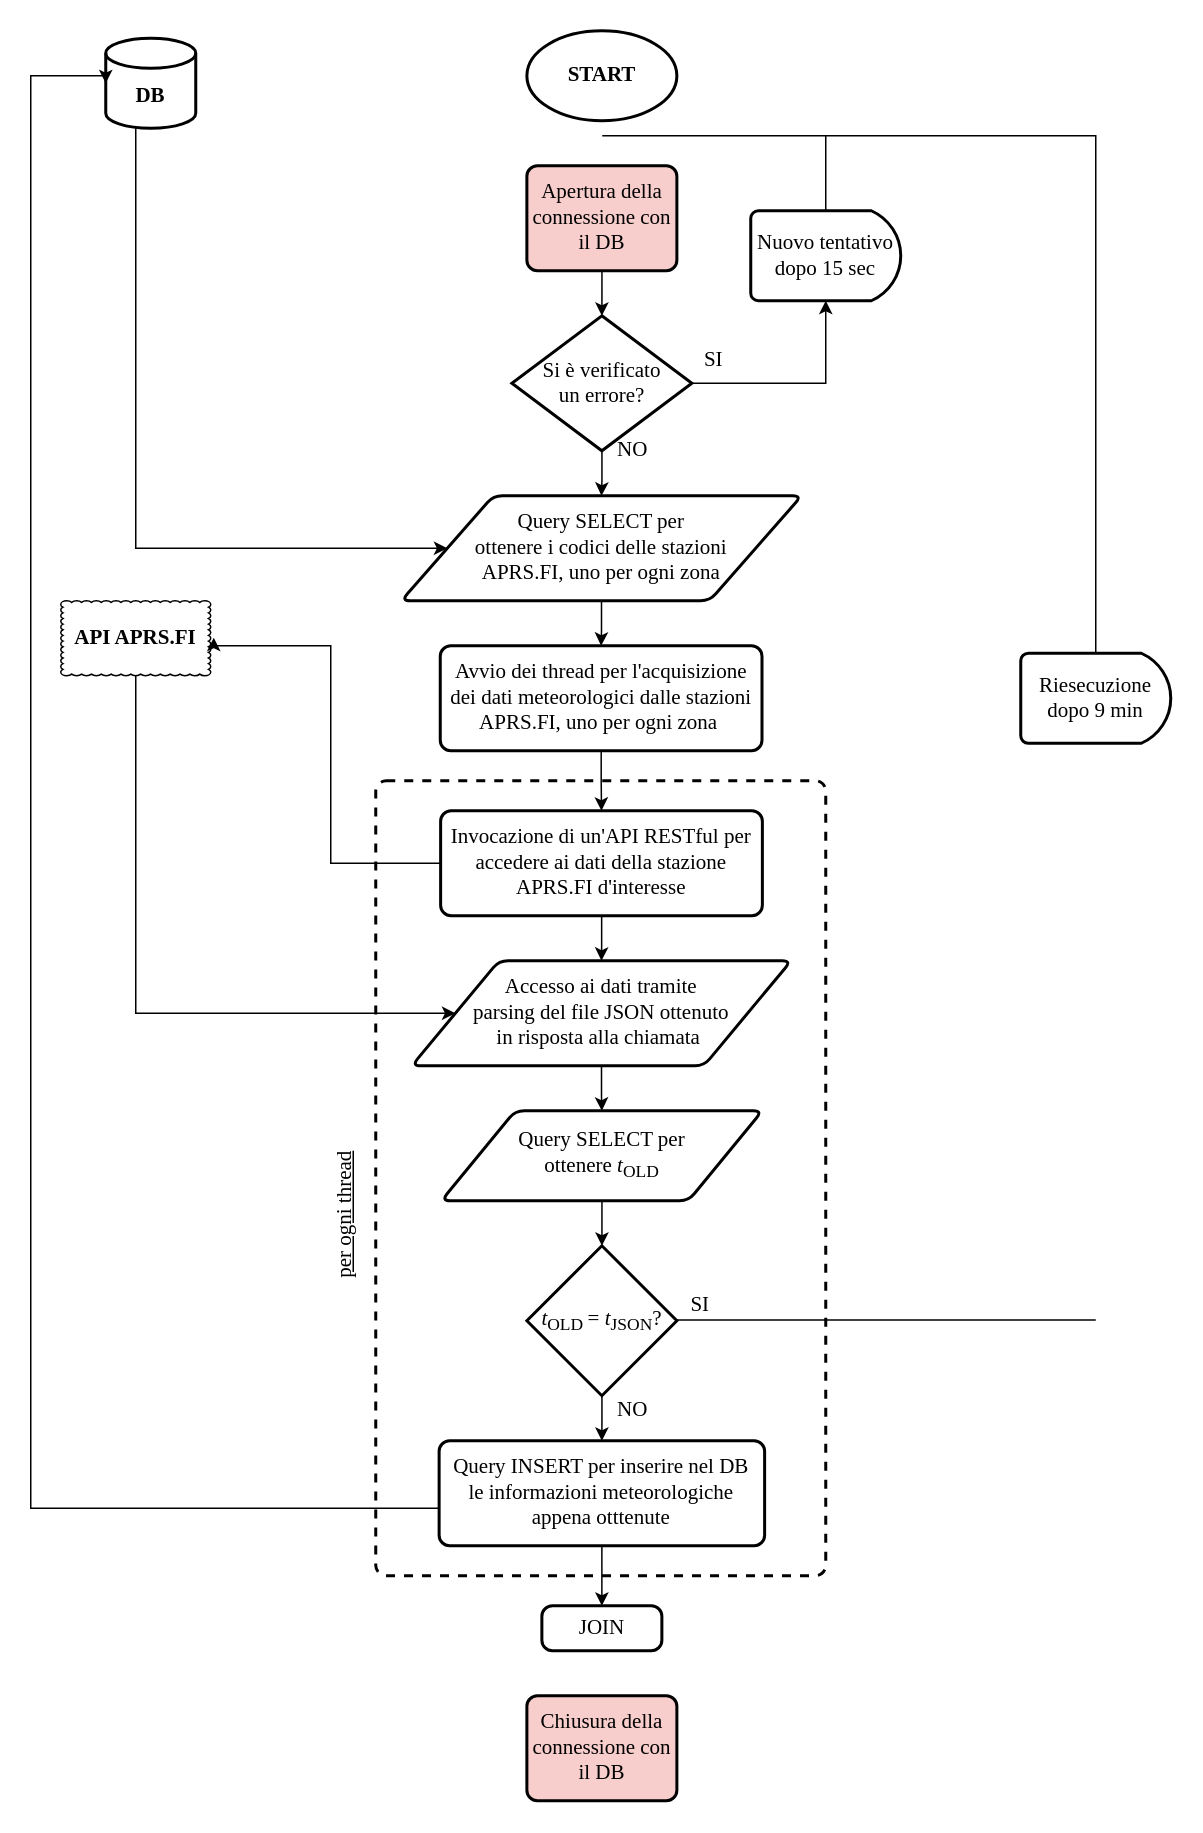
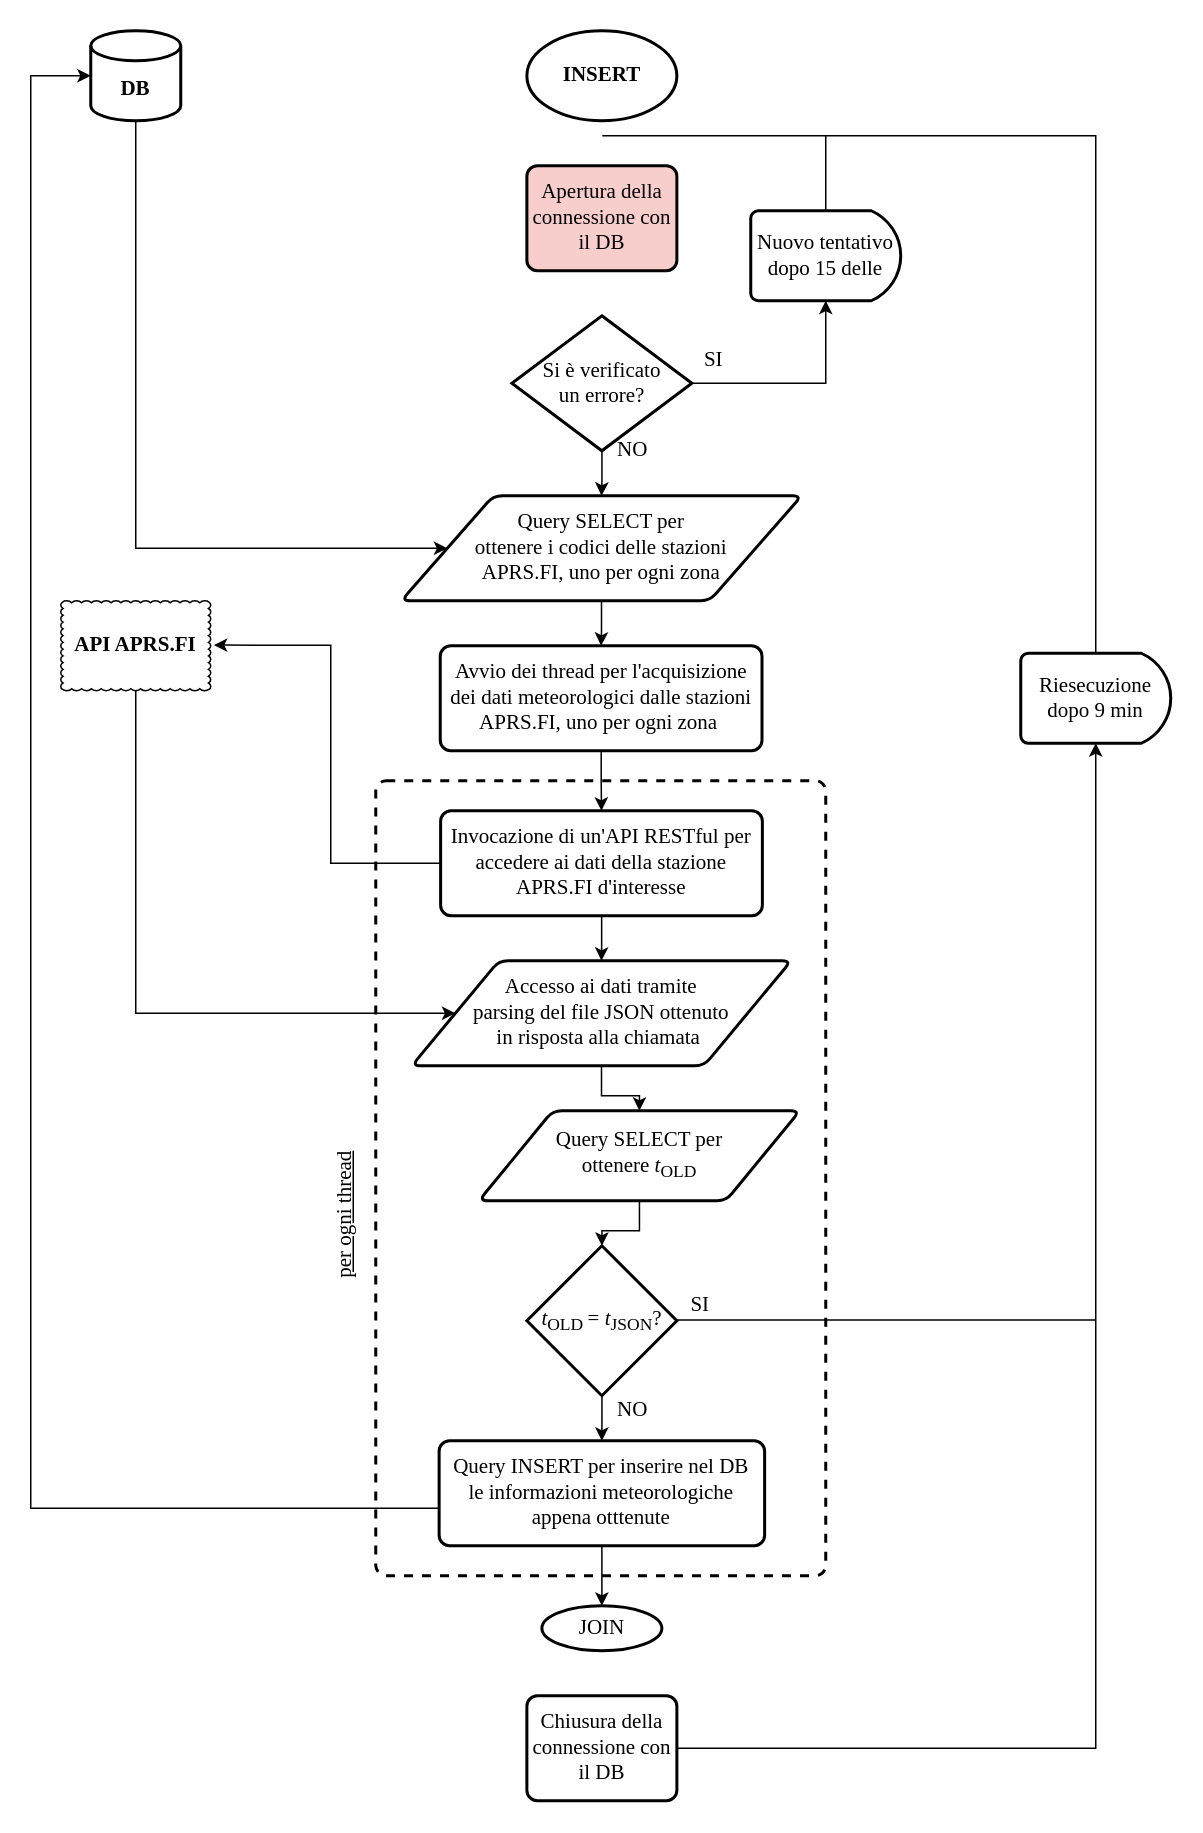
- <mxCell id="2" value="&lt;font face=&quot;Times New Roman&quot; style=&quot;font-size: 14px&quot;&gt;&lt;b&gt;START&lt;/b&gt;&lt;/font&gt;" style="strokeWidth=2;html=1;shape=mxgraph.flowchart.start_1;whiteSpace=wrap;" parent="1" vertex="1"><mxGeometry x="350.75" y="20" width="100" height="60" as="geometry" /></mxCell>
+ <mxCell id="2" value="&lt;font face=&quot;Times New Roman&quot; style=&quot;font-size: 14px&quot;&gt;&lt;b&gt;INSERT&lt;/b&gt;&lt;/font&gt;" style="strokeWidth=2;html=1;shape=mxgraph.flowchart.start_1;whiteSpace=wrap;" parent="1" vertex="1"><mxGeometry x="350.75" y="20" width="100" height="60" as="geometry" /></mxCell>
- <mxCell id="4" value="&lt;br&gt;&lt;b&gt;DB&lt;/b&gt;" style="strokeWidth=2;html=1;shape=mxgraph.flowchart.database;whiteSpace=wrap;fontFamily=Times New Roman;fontSize=14;" parent="1" vertex="1"><mxGeometry x="70" y="25" width="60" height="60" as="geometry" /></mxCell>
+ <mxCell id="4" value="&lt;br&gt;&lt;b&gt;DB&lt;/b&gt;" style="strokeWidth=2;html=1;shape=mxgraph.flowchart.database;whiteSpace=wrap;fontFamily=Times New Roman;fontSize=14;" parent="1" vertex="1"><mxGeometry x="60" y="20" width="60" height="60" as="geometry" /></mxCell>
- <mxCell id="12" value="Nuovo tentativo dopo 15 sec" style="strokeWidth=2;html=1;shape=mxgraph.flowchart.delay;whiteSpace=wrap;fontFamily=Times New Roman;fontSize=14;" parent="1" vertex="1"><mxGeometry x="500" y="140" width="100" height="60" as="geometry" /></mxCell>
+ <mxCell id="12" value="Nuovo tentativo dopo 15 delle" style="strokeWidth=2;html=1;shape=mxgraph.flowchart.delay;whiteSpace=wrap;fontFamily=Times New Roman;fontSize=14;" parent="1" vertex="1"><mxGeometry x="500" y="140" width="100" height="60" as="geometry" /></mxCell>
- <mxCell id="7" style="edgeStyle=orthogonalEdgeStyle;rounded=0;orthogonalLoop=1;jettySize=auto;html=1;entryX=0.5;entryY=0;entryDx=0;entryDy=0;entryPerimeter=0;fontFamily=Times New Roman;fontSize=14;" parent="1" source="8" target="11" edge="1"><mxGeometry relative="1" as="geometry" /></mxCell>
- <mxCell id="6" value="&lt;b&gt;API APRS.FI&lt;/b&gt;" style="whiteSpace=wrap;html=1;shape=mxgraph.basic.cloud_rect;fontFamily=Times New Roman;fontSize=14;" parent="1" vertex="1"><mxGeometry x="40" y="400" width="100" height="50" as="geometry" /></mxCell>
+ <mxCell id="6" value="&lt;b&gt;API APRS.FI&lt;/b&gt;" style="whiteSpace=wrap;html=1;shape=mxgraph.basic.cloud_rect;fontFamily=Times New Roman;fontSize=14;" parent="1" vertex="1"><mxGeometry x="40" y="400" width="100" height="60" as="geometry" /></mxCell>
- <mxCell id="33" value="Query SELECT per &lt;br&gt;ottenere &lt;i&gt;t&lt;/i&gt;&lt;sub&gt;OLD&lt;/sub&gt;" style="shape=parallelogram;html=1;strokeWidth=2;perimeter=parallelogramPerimeter;whiteSpace=wrap;rounded=1;arcSize=12;size=0.23;fontFamily=Times New Roman;fontSize=14;" parent="1" vertex="1"><mxGeometry x="293.75" y="740" width="214" height="60" as="geometry" /></mxCell>
+ <mxCell id="33" value="Query SELECT per &lt;br&gt;ottenere &lt;i&gt;t&lt;/i&gt;&lt;sub&gt;OLD&lt;/sub&gt;" style="shape=parallelogram;html=1;strokeWidth=2;perimeter=parallelogramPerimeter;whiteSpace=wrap;rounded=1;arcSize=12;size=0.23;fontFamily=Times New Roman;fontSize=14;" parent="1" vertex="1"><mxGeometry x="318.75" y="740" width="214" height="60" as="geometry" /></mxCell>
+ <mxCell id="29" style="edgeStyle=orthogonalEdgeStyle;rounded=0;orthogonalLoop=1;jettySize=auto;html=1;fontFamily=Times New Roman;fontSize=14;entryX=0.5;entryY=1;entryDx=0;entryDy=0;entryPerimeter=0;" parent="1" source="30" target="31" edge="1"><mxGeometry relative="1" as="geometry"><mxPoint x="720" y="550" as="targetPoint" /><Array as="points"><mxPoint x="730" y="1165" /></Array></mxGeometry></mxCell>
- <mxCell id="28" value="JOIN" style="rounded=1;whiteSpace=wrap;html=1;absoluteArcSize=1;arcSize=14;strokeWidth=2;fontFamily=Times New Roman;fontSize=14;fillColor=default;" parent="1" vertex="1"><mxGeometry x="360.75" y="1070" width="80" height="30" as="geometry" /></mxCell>
+ <mxCell id="28" value="JOIN" style="ellipse;whiteSpace=wrap;html=1;absoluteArcSize=1;arcSize=14;strokeWidth=2;fontFamily=Times New Roman;fontSize=14;fillColor=default;" parent="1" vertex="1"><mxGeometry x="360.75" y="1070" width="80" height="30" as="geometry" /></mxCell>
- <mxCell id="30" value="Chiusura della connessione con il DB" style="rounded=1;whiteSpace=wrap;html=1;absoluteArcSize=1;arcSize=14;strokeWidth=2;fontFamily=Times New Roman;fontSize=14;fillColor=#f8cecc;" parent="1" vertex="1"><mxGeometry x="350.75" y="1130" width="100" height="70" as="geometry" /></mxCell>
+ <mxCell id="30" value="Chiusura della connessione con il DB" style="rounded=1;whiteSpace=wrap;html=1;absoluteArcSize=1;arcSize=14;strokeWidth=2;fontFamily=Times New Roman;fontSize=14;" parent="1" vertex="1"><mxGeometry x="350.75" y="1130" width="100" height="70" as="geometry" /></mxCell>
